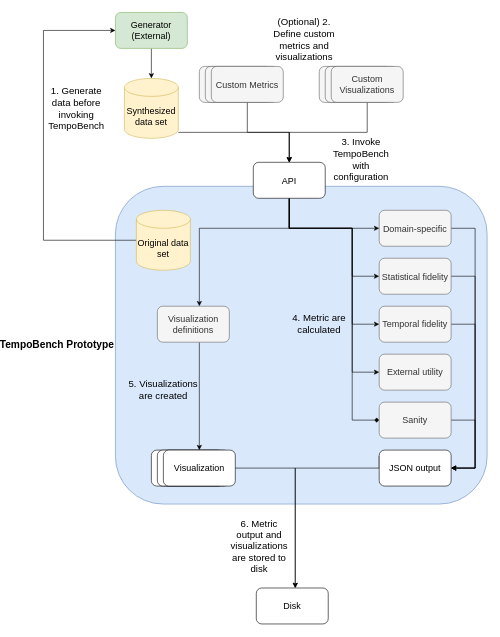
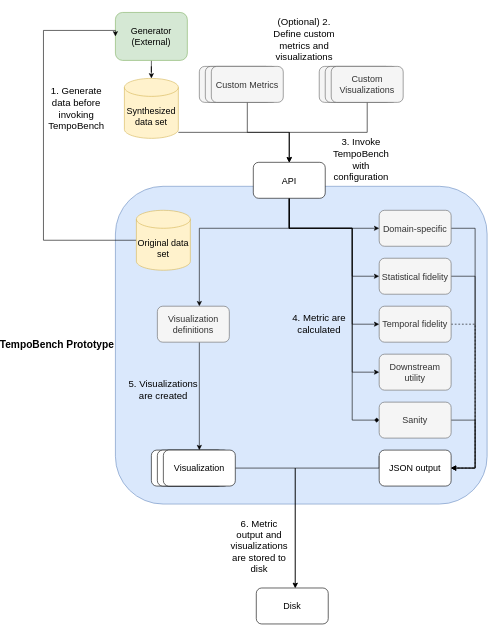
- <mxCell id="5" value="Generator (External)" style="rounded=1;whiteSpace=wrap;html=1;fontSize=15;fillColor=#d5e8d4;strokeColor=#82b366;" parent="1" vertex="1"><mxGeometry x="140" y="20" width="120" height="60" as="geometry" /></mxCell>
+ <mxCell id="5" value="Generator (External)" style="rounded=1;whiteSpace=wrap;html=1;fontSize=15;fillColor=#d5e8d4;strokeColor=#82b366;" parent="1" vertex="1"><mxGeometry x="140" y="20" width="120" height="80" as="geometry" /></mxCell>
- <mxCell id="18" style="edgeStyle=orthogonalEdgeStyle;rounded=0;orthogonalLoop=1;jettySize=auto;html=1;exitX=1;exitY=0.5;exitDx=0;exitDy=0;entryX=1;entryY=0.5;entryDx=0;entryDy=0;" edge="1" parent="1" source="19" target="28"><mxGeometry relative="1" as="geometry"><mxPoint x="700" y="780" as="targetPoint" /><Array as="points"><mxPoint x="740" y="540" /><mxPoint x="740" y="780" /></Array></mxGeometry></mxCell>
+ <mxCell id="18" style="edgeStyle=orthogonalEdgeStyle;rounded=0;orthogonalLoop=1;jettySize=auto;html=1;exitX=1;exitY=0.5;exitDx=0;exitDy=0;entryX=1;entryY=0.5;entryDx=0;entryDy=0;dashed=1;" edge="1" parent="1" source="19" target="28"><mxGeometry relative="1" as="geometry"><mxPoint x="700" y="780" as="targetPoint" /><Array as="points"><mxPoint x="740" y="540" /><mxPoint x="740" y="780" /></Array></mxGeometry></mxCell>
- <mxCell id="15" value="External utility" style="rounded=1;whiteSpace=wrap;html=1;fontSize=15;fillColor=#f5f5f5;strokeColor=#666666;fontColor=#333333;" parent="1" vertex="1"><mxGeometry x="580" y="590" width="120" height="60" as="geometry" /></mxCell>
+ <mxCell id="15" value="Downstream utility" style="rounded=1;whiteSpace=wrap;html=1;fontSize=15;fillColor=#f5f5f5;strokeColor=#666666;fontColor=#333333;" parent="1" vertex="1"><mxGeometry x="580" y="590" width="120" height="60" as="geometry" /></mxCell>
